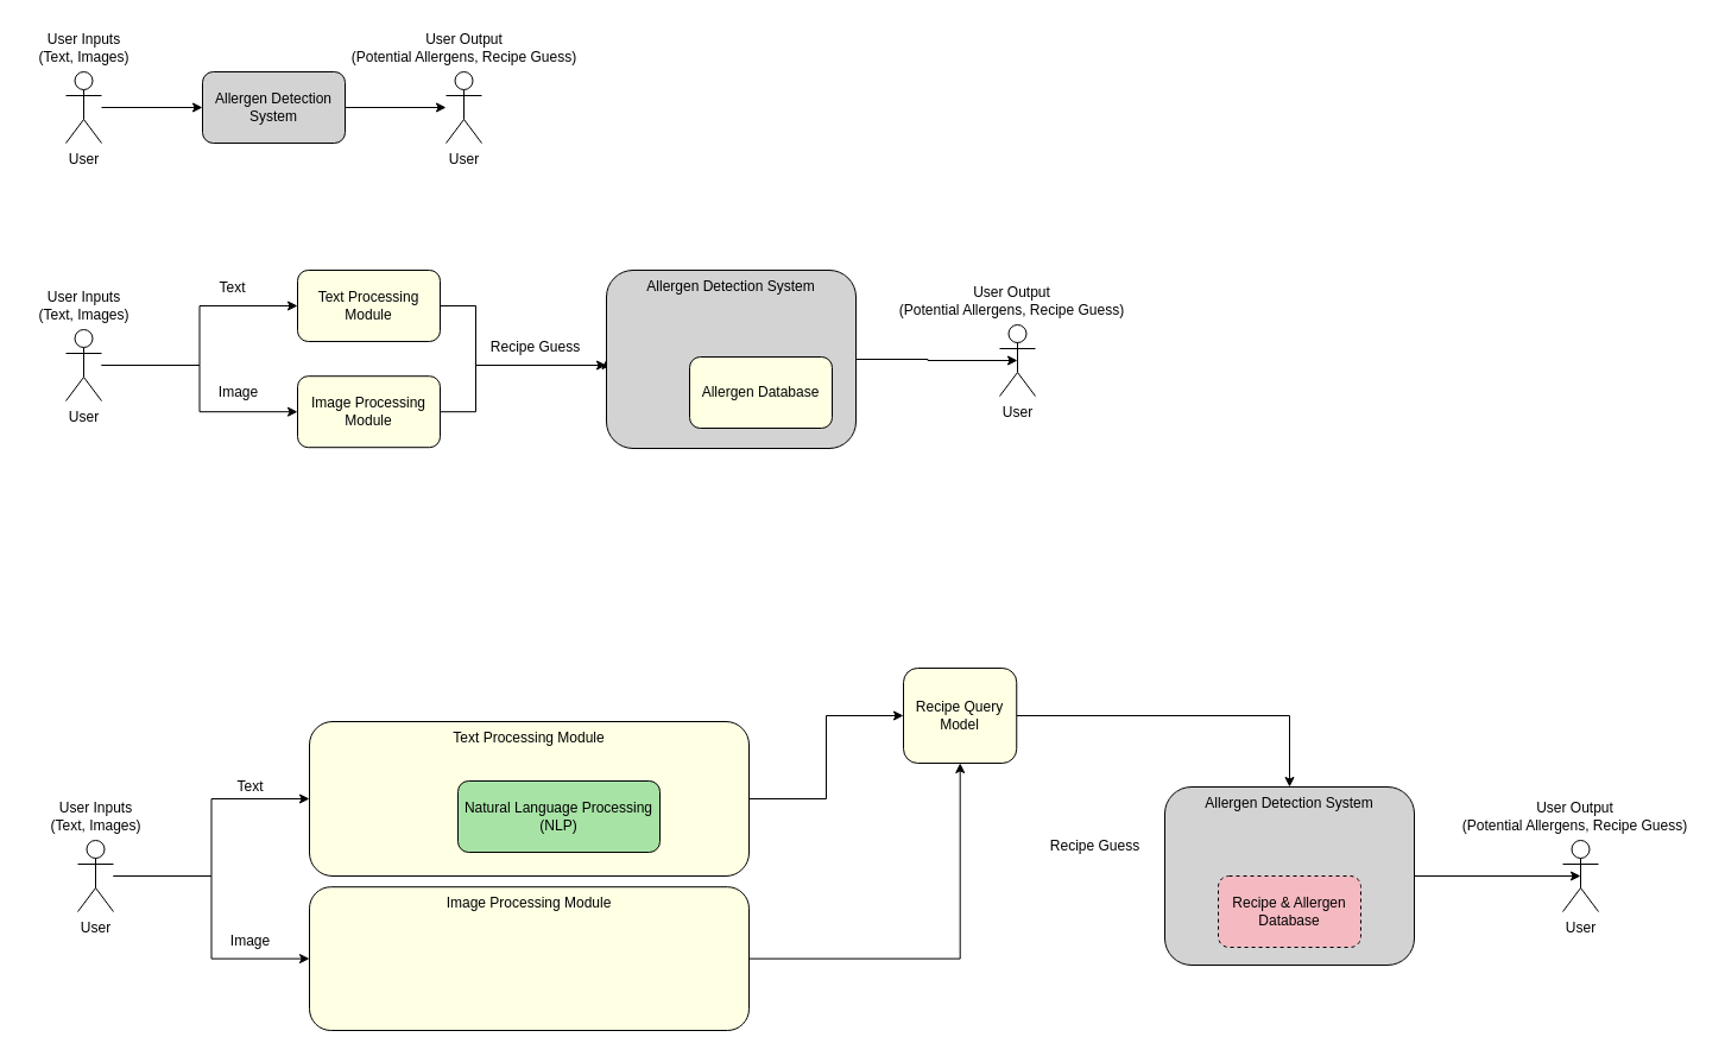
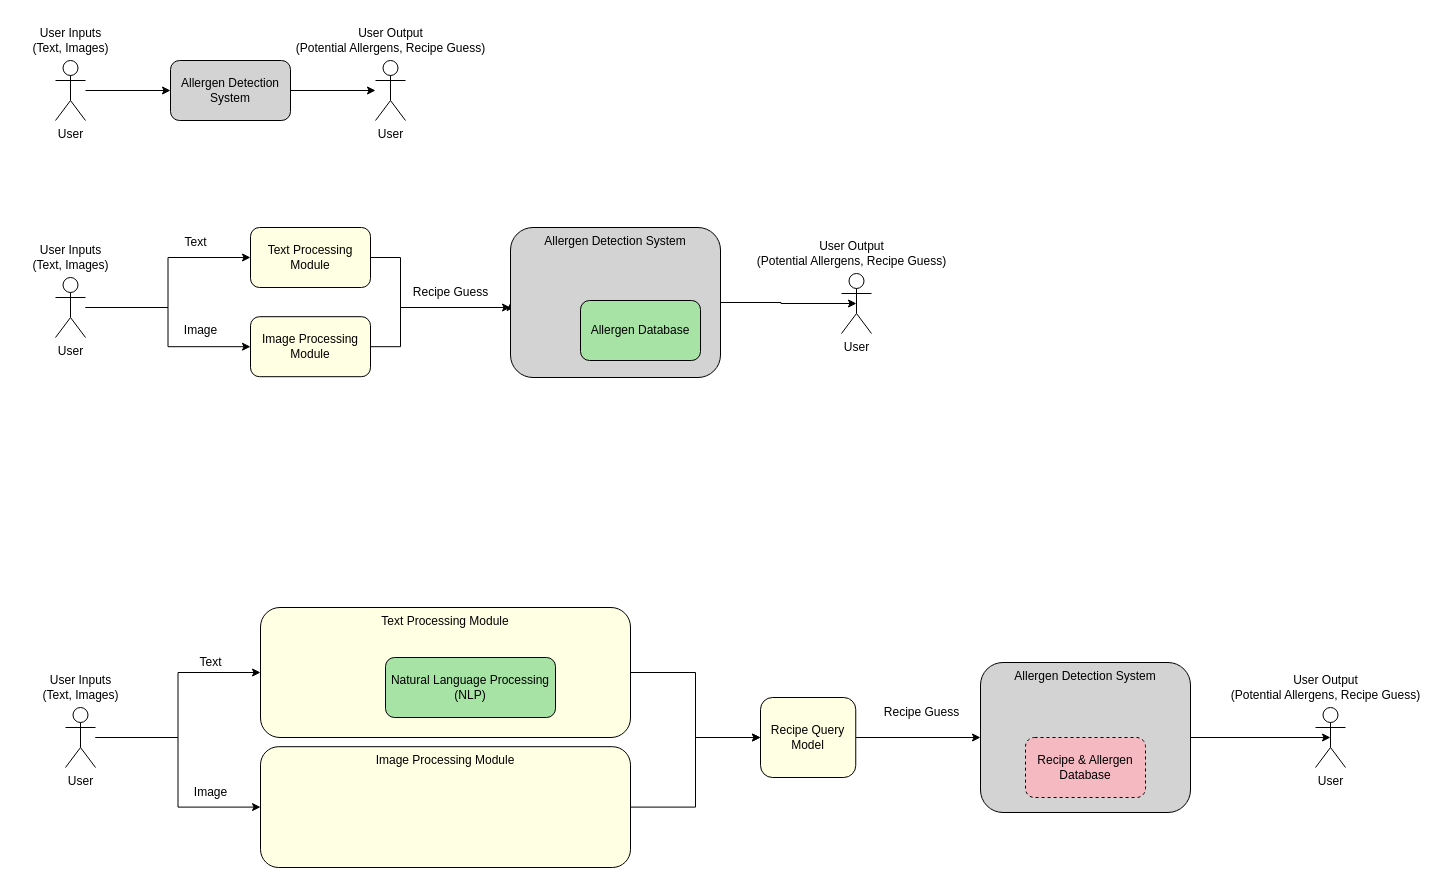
- <mxCell id="23" value="Allergen Database" style="rounded=1;whiteSpace=wrap;html=1;fillColor=#ffffe3;" vertex="1" parent="1"><mxGeometry x="580" y="300" width="120" height="60" as="geometry" /></mxCell>
+ <mxCell id="23" value="Allergen Database" style="rounded=1;whiteSpace=wrap;html=1;fillColor=#a8e3a6;" vertex="1" parent="1"><mxGeometry x="580" y="300" width="120" height="60" as="geometry" /></mxCell>
- <mxCell id="43" value="Recipe Query Model" style="rounded=1;whiteSpace=wrap;html=1;fillColor=#FFFFE3;verticalAlign=middle;" vertex="1" parent="1"><mxGeometry x="760" y="562" width="95.26" height="80" as="geometry" /></mxCell>
+ <mxCell id="43" value="Recipe Query Model" style="rounded=1;whiteSpace=wrap;html=1;fillColor=#FFFFE3;verticalAlign=middle;" vertex="1" parent="1"><mxGeometry x="760" y="697" width="95.26" height="80" as="geometry" /></mxCell>
